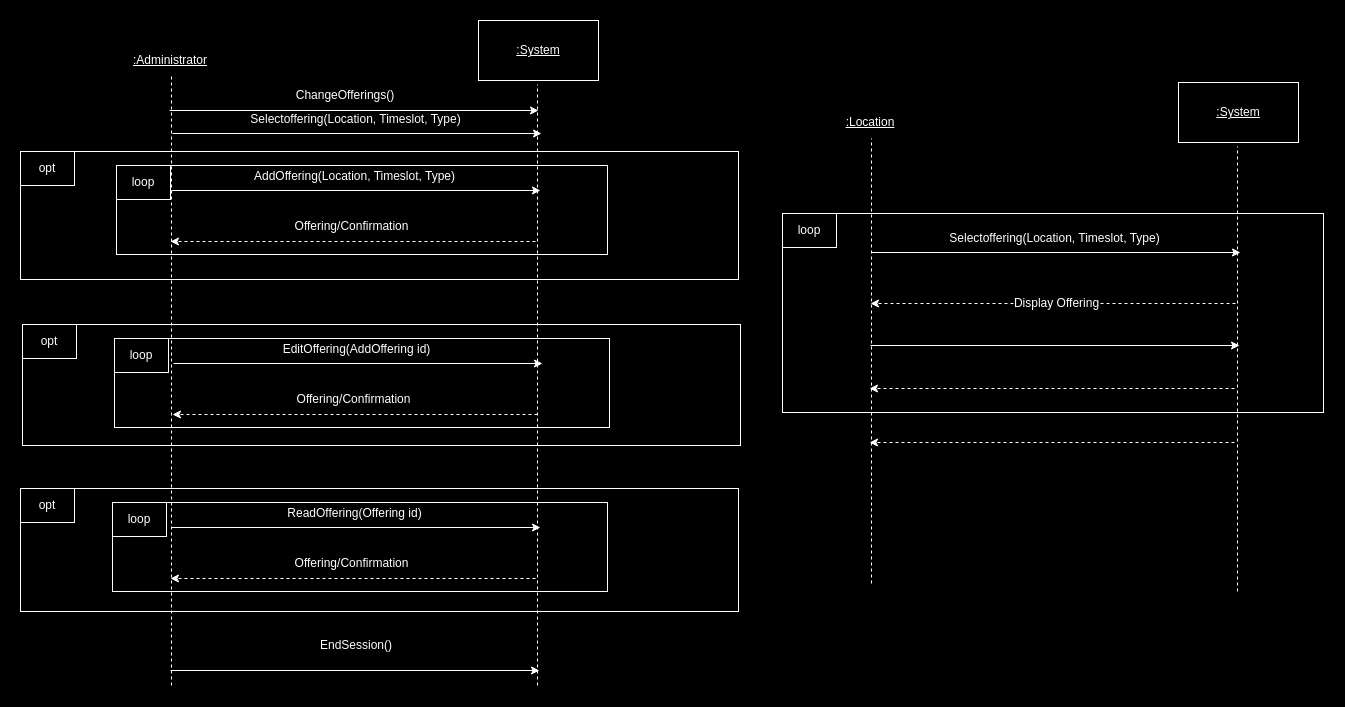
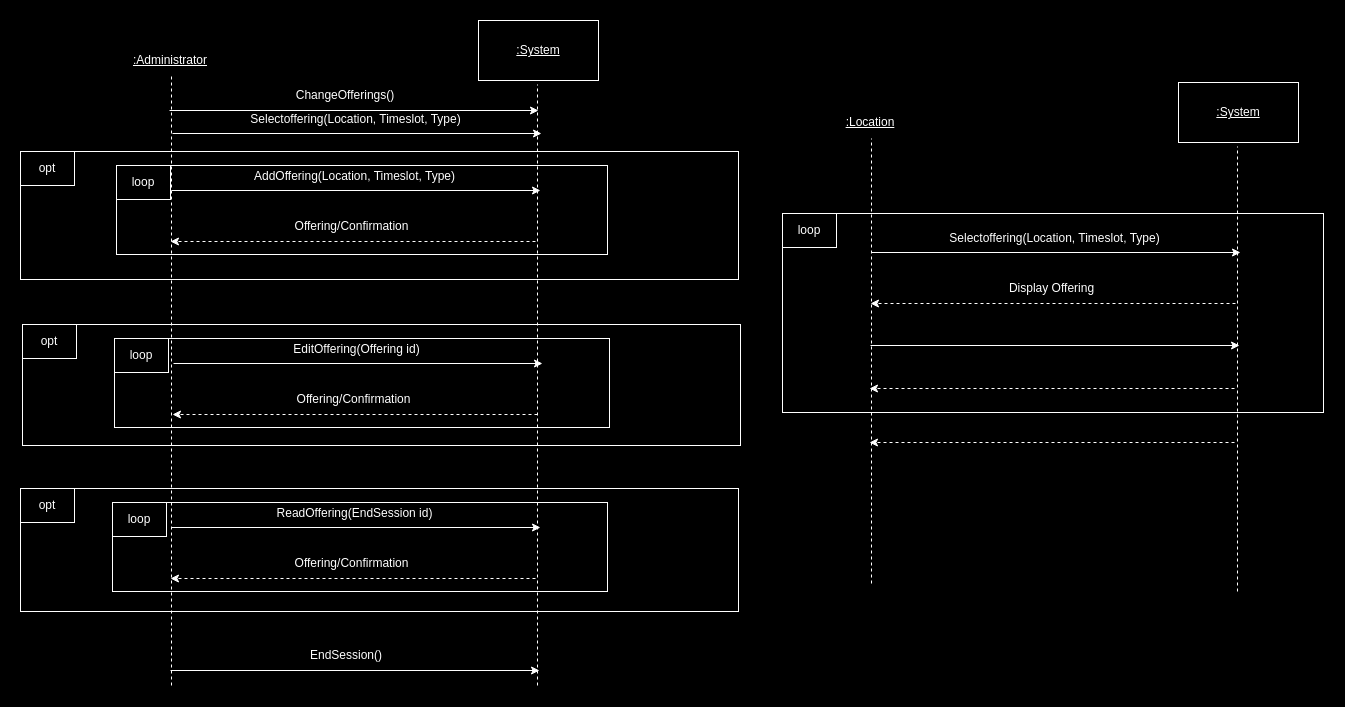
- <mxCell id="44" value="&lt;font color=&quot;#ffffff&quot;&gt;&lt;span style=&quot;background-color: rgb(0, 0, 0);&quot;&gt;Display Offering&lt;/span&gt;&lt;/font&gt;" style="text;html=1;align=center;verticalAlign=middle;whiteSpace=wrap;rounded=0;" parent="1" vertex="1"><mxGeometry x="935" y="288" width="243" height="30" as="geometry" /></mxCell>
+ <mxCell id="44" value="&lt;font color=&quot;#ffffff&quot;&gt;&lt;span style=&quot;background-color: rgb(0, 0, 0);&quot;&gt;Display Offering&lt;/span&gt;&lt;/font&gt;" style="text;html=1;align=center;verticalAlign=middle;whiteSpace=wrap;rounded=0;" parent="1" vertex="1"><mxGeometry x="930" y="273" width="243" height="30" as="geometry" /></mxCell>
- <mxCell id="13" value="&lt;font color=&quot;#ffffff&quot;&gt;EditOffering(AddOffering id&lt;/font&gt;&lt;font color=&quot;#ffffff&quot;&gt;)&lt;/font&gt;" style="text;html=1;align=center;verticalAlign=middle;whiteSpace=wrap;rounded=0;" parent="1" vertex="1"><mxGeometry x="235" y="334" width="243" height="30" as="geometry" /></mxCell>
+ <mxCell id="13" value="&lt;font color=&quot;#ffffff&quot;&gt;EditOffering(Offering id&lt;/font&gt;&lt;font color=&quot;#ffffff&quot;&gt;)&lt;/font&gt;" style="text;html=1;align=center;verticalAlign=middle;whiteSpace=wrap;rounded=0;" parent="1" vertex="1"><mxGeometry x="235" y="334" width="243" height="30" as="geometry" /></mxCell>
- <mxCell id="5" value="&lt;font color=&quot;#ffffff&quot;&gt;ReadOffering(Offering id&lt;/font&gt;&lt;span style=&quot;color: rgb(255, 255, 255);&quot;&gt;)&lt;/span&gt;" style="text;html=1;align=center;verticalAlign=middle;whiteSpace=wrap;rounded=0;" parent="1" vertex="1"><mxGeometry x="233" y="498" width="243" height="30" as="geometry" /></mxCell>
+ <mxCell id="5" value="&lt;font color=&quot;#ffffff&quot;&gt;ReadOffering(EndSession id&lt;/font&gt;&lt;span style=&quot;color: rgb(255, 255, 255);&quot;&gt;)&lt;/span&gt;" style="text;html=1;align=center;verticalAlign=middle;whiteSpace=wrap;rounded=0;" parent="1" vertex="1"><mxGeometry x="233" y="498" width="243" height="30" as="geometry" /></mxCell>
- <mxCell id="34" value="&lt;font color=&quot;#ffffff&quot;&gt;EndSession()&lt;/font&gt;" style="text;html=1;align=center;verticalAlign=middle;whiteSpace=wrap;rounded=0;" parent="1" vertex="1"><mxGeometry x="326" y="630" width="60" height="30" as="geometry" /></mxCell>
+ <mxCell id="34" value="&lt;font color=&quot;#ffffff&quot;&gt;EndSession()&lt;/font&gt;" style="text;html=1;align=center;verticalAlign=middle;whiteSpace=wrap;rounded=0;" parent="1" vertex="1"><mxGeometry x="316" y="640" width="60" height="30" as="geometry" /></mxCell>
